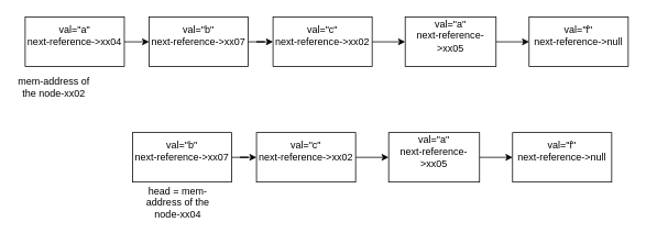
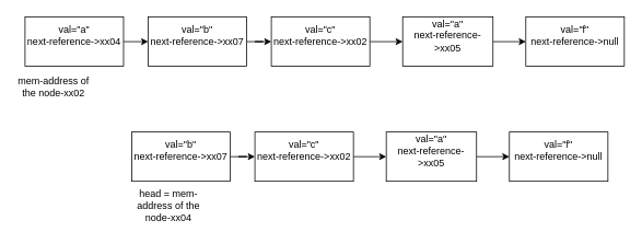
- <mxCell id="19" value="head = mem-address of the node-xx04" style="text;html=1;align=center;verticalAlign=middle;whiteSpace=wrap;rounded=0;" vertex="1" parent="1"><mxGeometry x="170" y="230" width="90" height="30" as="geometry" /></mxCell>
+ <mxCell id="19" value="head = mem-address of the node-xx04" style="text;html=1;align=center;verticalAlign=middle;whiteSpace=wrap;rounded=0;" vertex="1" parent="1"><mxGeometry x="160" y="235" width="90" height="30" as="geometry" /></mxCell>
